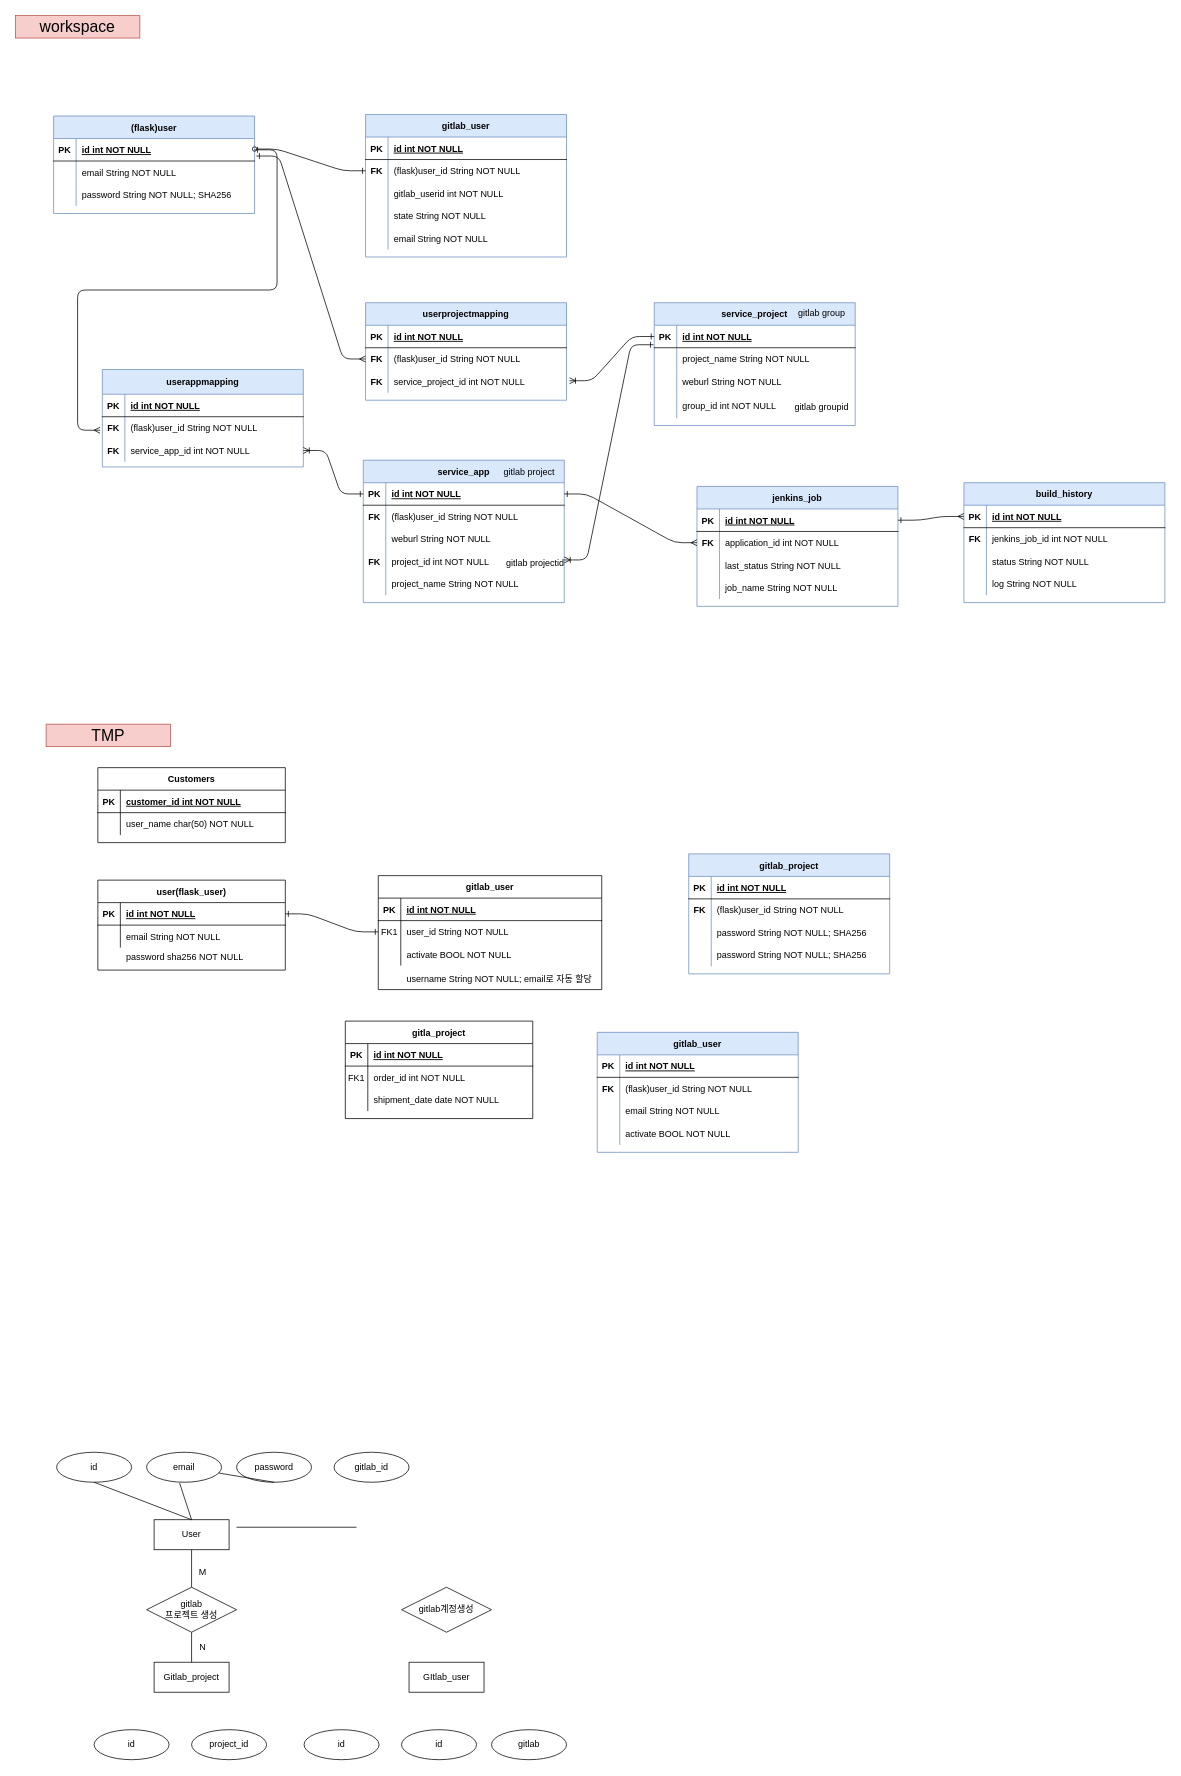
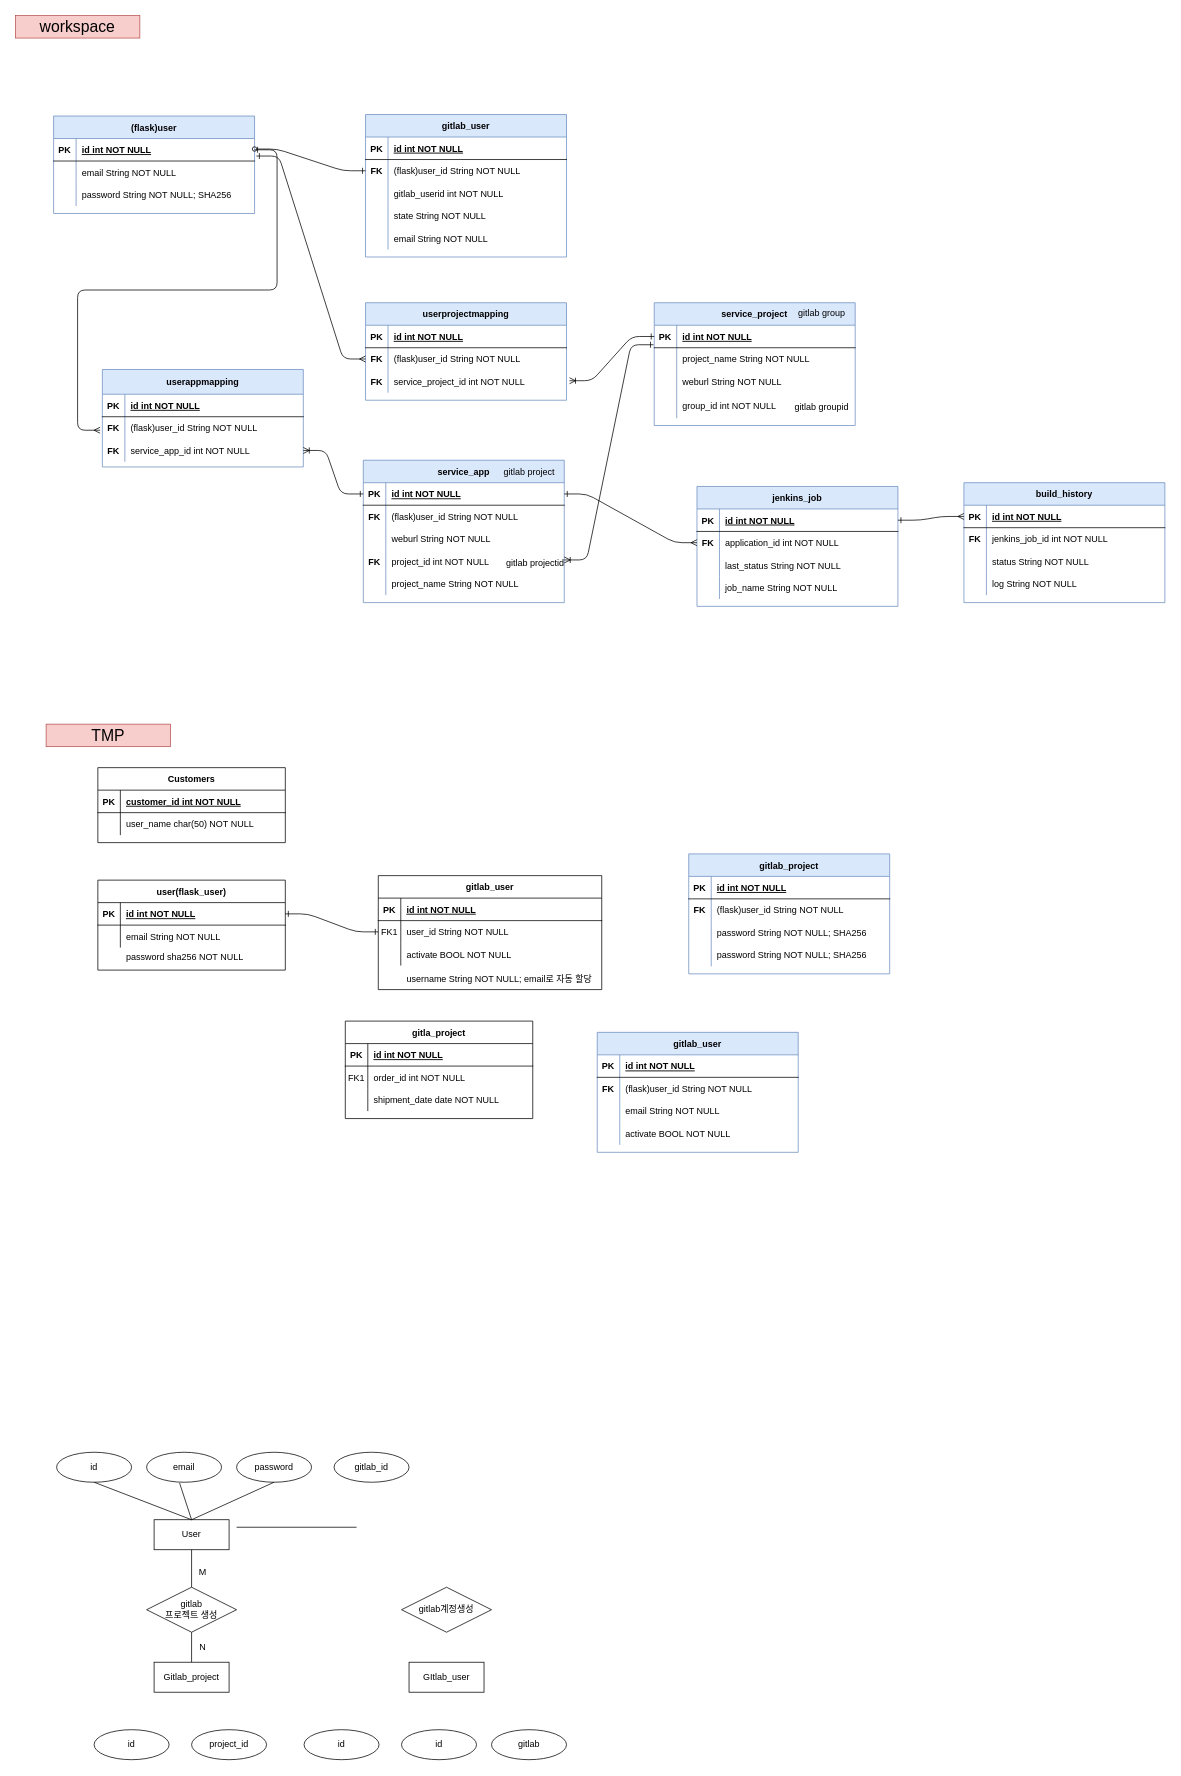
- <mxCell id="37" value="" style="endArrow=none;html=1;rounded=0;exitX=0.5;exitY=1;exitDx=0;exitDy=0;" parent="1" source="34" target="33" edge="1"><mxGeometry relative="1" as="geometry"><mxPoint x="355" y="2026" as="sourcePoint" /><mxPoint x="515" y="2026" as="targetPoint" /></mxGeometry></mxCell>
+ <mxCell id="37" value="" style="endArrow=none;html=1;rounded=0;exitX=0.5;exitY=1;exitDx=0;exitDy=0;entryX=0.5;entryY=0;entryDx=0;entryDy=0;" parent="1" source="34" target="31" edge="1"><mxGeometry relative="1" as="geometry"><mxPoint x="355" y="2026" as="sourcePoint" /><mxPoint x="515" y="2026" as="targetPoint" /></mxGeometry></mxCell>
